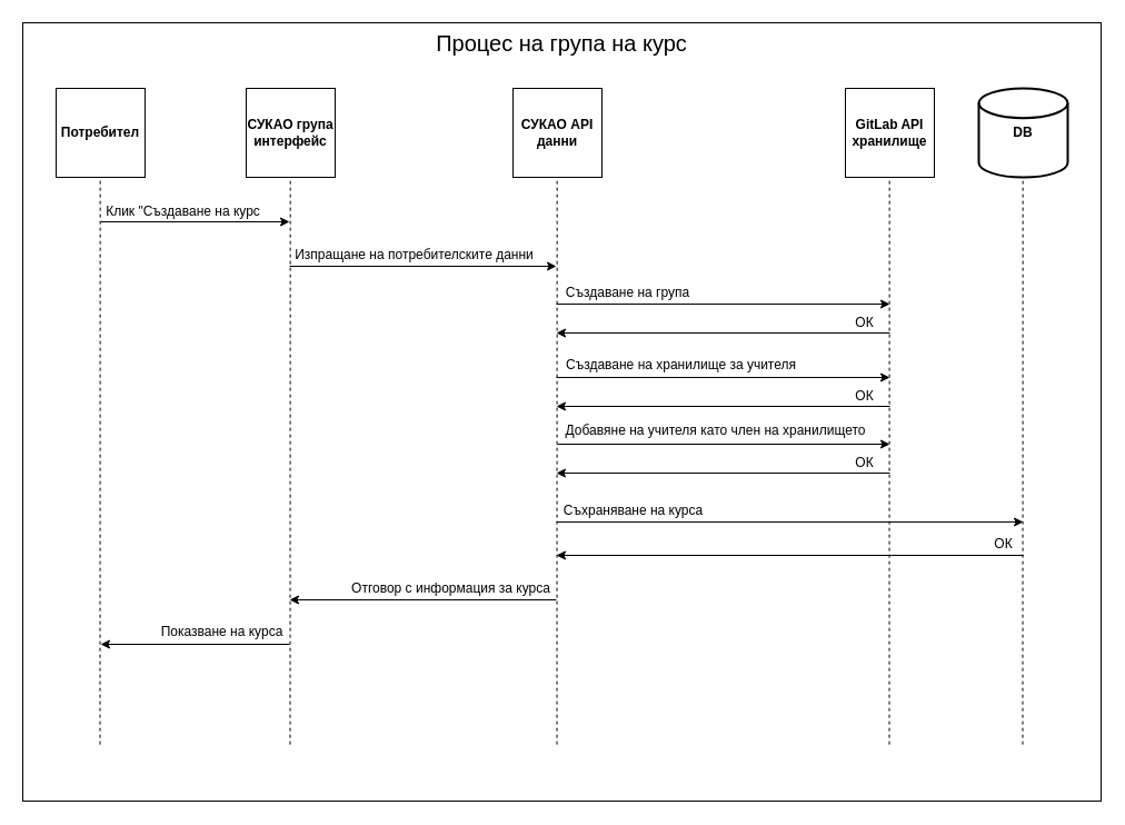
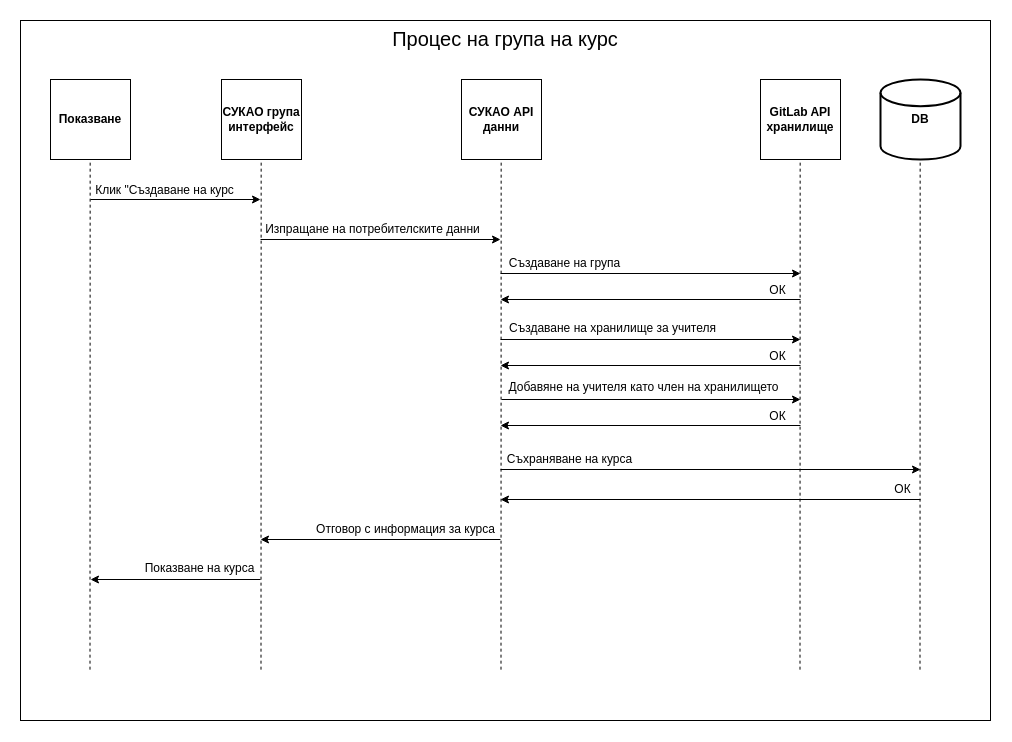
- <mxCell id="3" value="&lt;font color=&quot;#000000&quot;&gt;&lt;b&gt;Потребител&lt;/b&gt;&lt;/font&gt;" style="whiteSpace=wrap;html=1;aspect=fixed;fillColor=#FFFFFF;strokeColor=#000000;" parent="1" vertex="1"><mxGeometry x="50" y="79" width="80" height="80" as="geometry" /></mxCell>
+ <mxCell id="3" value="&lt;font color=&quot;#000000&quot;&gt;&lt;b&gt;Показване&lt;/b&gt;&lt;/font&gt;" style="whiteSpace=wrap;html=1;aspect=fixed;fillColor=#FFFFFF;strokeColor=#000000;" parent="1" vertex="1"><mxGeometry x="50" y="79" width="80" height="80" as="geometry" /></mxCell>
